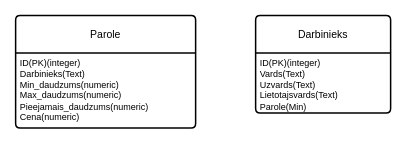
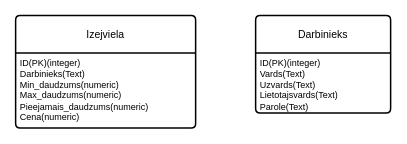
- <mxCell id="4" value="Parole" style="swimlane;childLayout=stackLayout;horizontal=1;startSize=50;horizontalStack=0;rounded=1;fontSize=14;fontStyle=0;strokeWidth=2;resizeParent=0;resizeLast=1;shadow=0;dashed=0;align=center;arcSize=4;whiteSpace=wrap;html=1;" parent="1" vertex="1"><mxGeometry x="20" y="20" width="240" height="150" as="geometry" /></mxCell>
+ <mxCell id="4" value="Izejviela" style="swimlane;childLayout=stackLayout;horizontal=1;startSize=50;horizontalStack=0;rounded=1;fontSize=14;fontStyle=0;strokeWidth=2;resizeParent=0;resizeLast=1;shadow=0;dashed=0;align=center;arcSize=4;whiteSpace=wrap;html=1;" parent="1" vertex="1"><mxGeometry x="20" y="20" width="240" height="150" as="geometry" /></mxCell>
- <mxCell id="3" value="ID(PK)(integer)&lt;br&gt;Vards(Text)&lt;br&gt;Uzvards(Text)&lt;br&gt;Lietotajsvards(Text)&lt;br&gt;Parole(Min)" style="align=left;strokeColor=none;fillColor=none;spacingLeft=4;fontSize=12;verticalAlign=top;resizable=0;rotatable=0;part=1;html=1;" parent="2" vertex="1"><mxGeometry y="50" width="180" height="80" as="geometry" /></mxCell>
+ <mxCell id="3" value="ID(PK)(integer)&lt;br&gt;Vards(Text)&lt;br&gt;Uzvards(Text)&lt;br&gt;Lietotajsvards(Text)&lt;br&gt;Parole(Text)" style="align=left;strokeColor=none;fillColor=none;spacingLeft=4;fontSize=12;verticalAlign=top;resizable=0;rotatable=0;part=1;html=1;" parent="2" vertex="1"><mxGeometry y="50" width="180" height="80" as="geometry" /></mxCell>
